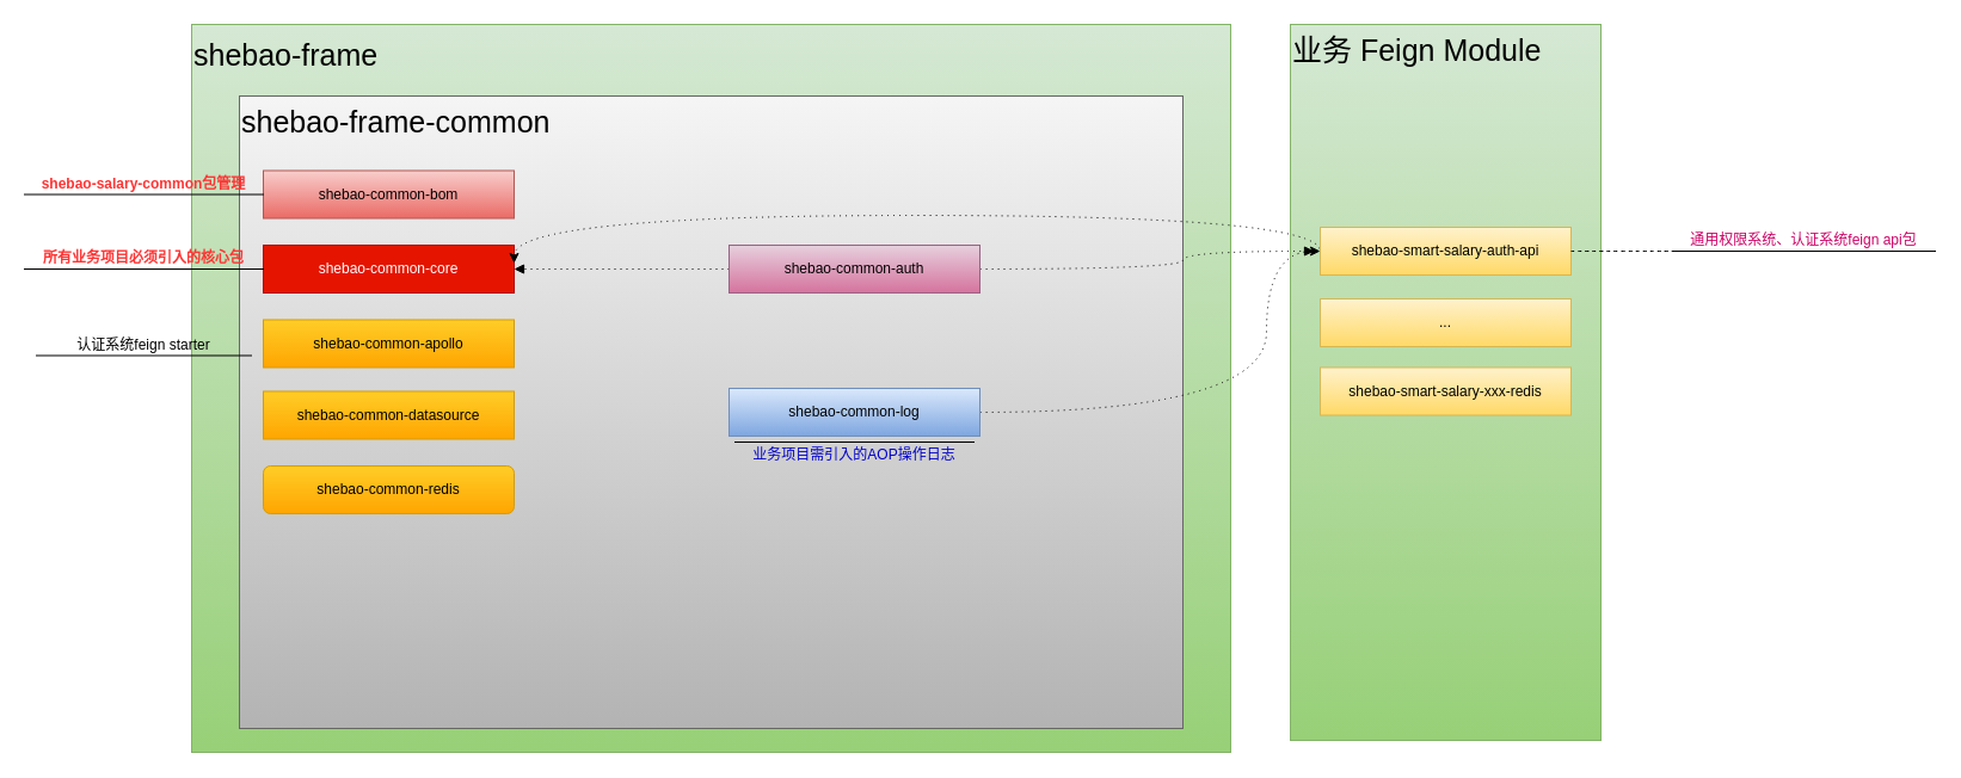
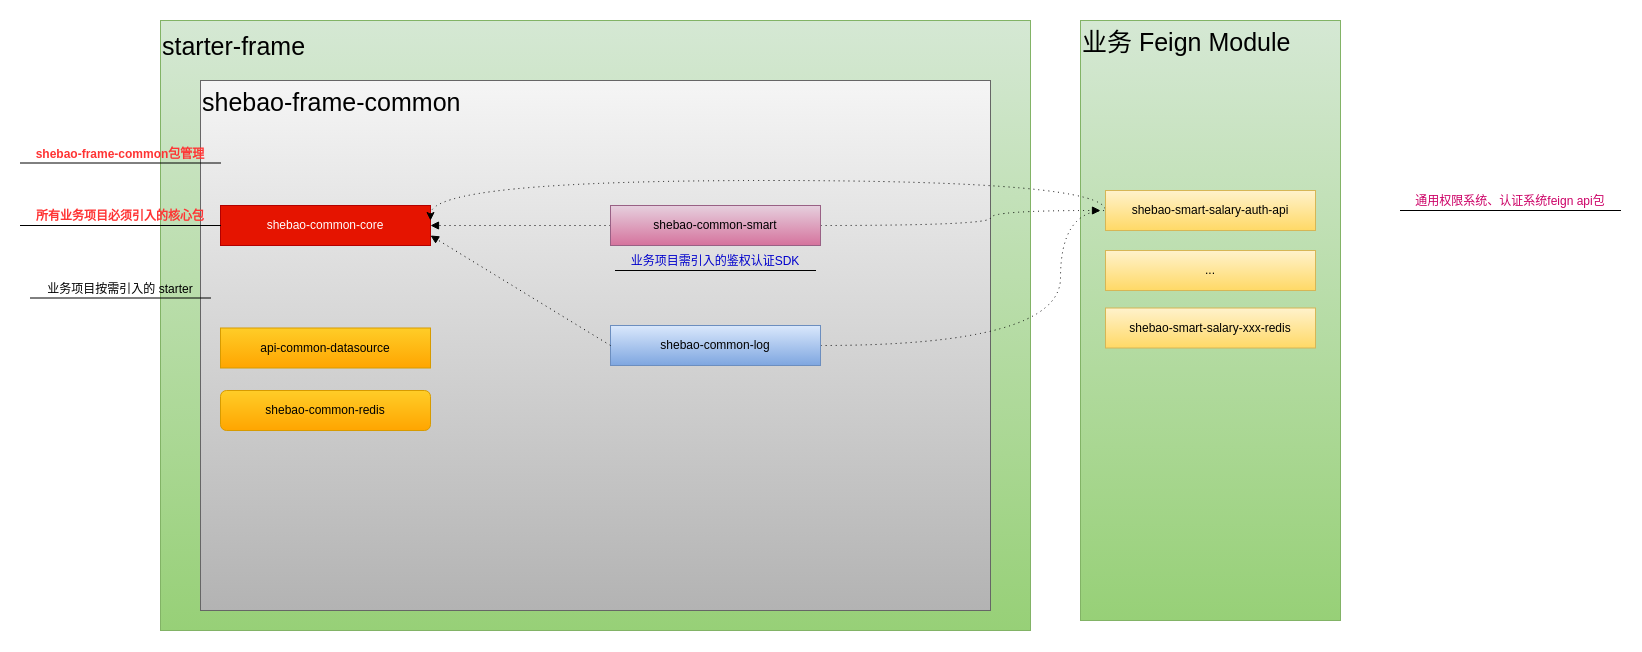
- <mxCell id="3" value="&lt;font style=&quot;font-size: 25px&quot;&gt;shebao-frame&lt;/font&gt;" style="rounded=0;whiteSpace=wrap;html=1;align=left;verticalAlign=top;fontSize=30;fillColor=#d5e8d4;strokeColor=#82b366;gradientColor=#97d077;" parent="1" vertex="1"><mxGeometry x="160" y="20" width="870" height="610" as="geometry" /></mxCell>
+ <mxCell id="3" value="&lt;font style=&quot;font-size: 25px&quot;&gt;starter-frame&lt;/font&gt;" style="rounded=0;whiteSpace=wrap;html=1;align=left;verticalAlign=top;fontSize=30;fillColor=#d5e8d4;strokeColor=#82b366;gradientColor=#97d077;" parent="1" vertex="1"><mxGeometry x="160" y="20" width="870" height="610" as="geometry" /></mxCell>
- <mxCell id="19" value="shebao-salary-common包管理" style="whiteSpace=wrap;html=1;shape=partialRectangle;top=0;left=0;bottom=1;right=0;points=[[0,1],[1,1]];fillColor=none;align=center;verticalAlign=bottom;routingCenterY=0.5;snapToPoint=1;recursiveResize=0;autosize=1;treeFolding=1;treeMoving=1;newEdgeStyle={&quot;edgeStyle&quot;:&quot;entityRelationEdgeStyle&quot;,&quot;startArrow&quot;:&quot;none&quot;,&quot;endArrow&quot;:&quot;none&quot;,&quot;segment&quot;:10,&quot;curved&quot;:1};fontSize=12;fontStyle=1;fontColor=#FF3333;" parent="1" vertex="1"><mxGeometry x="20" y="142.5" width="200" height="20" as="geometry" /></mxCell>
+ <mxCell id="19" value="shebao-frame-common包管理" style="whiteSpace=wrap;html=1;shape=partialRectangle;top=0;left=0;bottom=1;right=0;points=[[0,1],[1,1]];fillColor=none;align=center;verticalAlign=bottom;routingCenterY=0.5;snapToPoint=1;recursiveResize=0;autosize=1;treeFolding=1;treeMoving=1;newEdgeStyle={&quot;edgeStyle&quot;:&quot;entityRelationEdgeStyle&quot;,&quot;startArrow&quot;:&quot;none&quot;,&quot;endArrow&quot;:&quot;none&quot;,&quot;segment&quot;:10,&quot;curved&quot;:1};fontSize=12;fontStyle=1;fontColor=#FF3333;" parent="1" vertex="1"><mxGeometry x="20" y="142.5" width="200" height="20" as="geometry" /></mxCell>
- <mxCell id="10" value="shebao-common-bom" style="rounded=0;whiteSpace=wrap;html=1;fillColor=#f8cecc;strokeColor=#b85450;gradientColor=#ea6b66;" parent="1" vertex="1"><mxGeometry x="220" y="142.5" width="210" height="40" as="geometry" /></mxCell>
- <mxCell id="25" value="" style="edgeStyle=entityRelationEdgeStyle;startArrow=none;endArrow=none;segment=10;curved=1;dashed=1;fontSize=12;fontColor=#0000CC;exitX=1;exitY=0.5;exitDx=0;exitDy=0;" parent="1" source="16" target="24" edge="1"><mxGeometry relative="1" as="geometry"><mxPoint x="1370" y="240" as="sourcePoint" /></mxGeometry></mxCell>
- <mxCell id="14" style="edgeStyle=orthogonalEdgeStyle;rounded=0;orthogonalLoop=1;jettySize=auto;html=1;entryX=0;entryY=0.5;entryDx=0;entryDy=0;curved=1;dashed=1;strokeWidth=1;dashPattern=1 4;" parent="1" source="15" target="16" edge="1"><mxGeometry relative="1" as="geometry"><Array as="points"><mxPoint x="1060" y="345" /><mxPoint x="1060" y="210" /></Array></mxGeometry></mxCell>
+ <mxCell id="14" style="edgeStyle=orthogonalEdgeStyle;rounded=0;orthogonalLoop=1;jettySize=auto;html=1;entryX=0;entryY=0.5;entryDx=0;entryDy=0;curved=1;dashed=1;strokeWidth=1;dashPattern=1 4;endArrow=none;" parent="1" source="15" target="16" edge="1"><mxGeometry relative="1" as="geometry"><Array as="points"><mxPoint x="1060" y="345" /><mxPoint x="1060" y="210" /></Array></mxGeometry></mxCell>
- <mxCell id="8" value="shebao-common-auth" style="rounded=0;whiteSpace=wrap;html=1;fillColor=#e6d0de;strokeColor=#996185;gradientColor=#d5739d;" parent="1" vertex="1"><mxGeometry x="610" y="205" width="210" height="40" as="geometry" /></mxCell>
+ <mxCell id="8" value="shebao-common-smart" style="rounded=0;whiteSpace=wrap;html=1;fillColor=#e6d0de;strokeColor=#996185;gradientColor=#d5739d;" parent="1" vertex="1"><mxGeometry x="610" y="205" width="210" height="40" as="geometry" /></mxCell>
+ <mxCell id="22" value="业务项目需引入的鉴权认证SDK" style="whiteSpace=wrap;html=1;shape=partialRectangle;top=0;left=0;bottom=1;right=0;points=[[0,1],[1,1]];fillColor=none;align=center;verticalAlign=bottom;routingCenterY=0.5;snapToPoint=1;recursiveResize=0;autosize=1;treeFolding=1;treeMoving=1;newEdgeStyle={&quot;edgeStyle&quot;:&quot;entityRelationEdgeStyle&quot;,&quot;startArrow&quot;:&quot;none&quot;,&quot;endArrow&quot;:&quot;none&quot;,&quot;segment&quot;:10,&quot;curved&quot;:1};fontSize=12;fontColor=#0000CC;" parent="1" vertex="1"><mxGeometry x="615" y="250" width="200" height="20" as="geometry" /></mxCell>
- <mxCell id="21" value="认证系统feign starter" style="whiteSpace=wrap;html=1;shape=partialRectangle;top=0;left=0;bottom=1;right=0;points=[[0,1],[1,1]];fillColor=none;align=center;verticalAlign=bottom;routingCenterY=0.5;snapToPoint=1;recursiveResize=0;autosize=1;treeFolding=1;treeMoving=1;newEdgeStyle={&quot;edgeStyle&quot;:&quot;entityRelationEdgeStyle&quot;,&quot;startArrow&quot;:&quot;none&quot;,&quot;endArrow&quot;:&quot;none&quot;,&quot;segment&quot;:10,&quot;curved&quot;:1};fontSize=12;fontColor=#000000;" parent="1" vertex="1"><mxGeometry x="30" y="277.5" width="180" height="20" as="geometry" /></mxCell>
+ <mxCell id="21" value="业务项目按需引入的 starter" style="whiteSpace=wrap;html=1;shape=partialRectangle;top=0;left=0;bottom=1;right=0;points=[[0,1],[1,1]];fillColor=none;align=center;verticalAlign=bottom;routingCenterY=0.5;snapToPoint=1;recursiveResize=0;autosize=1;treeFolding=1;treeMoving=1;newEdgeStyle={&quot;edgeStyle&quot;:&quot;entityRelationEdgeStyle&quot;,&quot;startArrow&quot;:&quot;none&quot;,&quot;endArrow&quot;:&quot;none&quot;,&quot;segment&quot;:10,&quot;curved&quot;:1};fontSize=12;fontColor=#000000;" parent="1" vertex="1"><mxGeometry x="30" y="277.5" width="180" height="20" as="geometry" /></mxCell>
- <mxCell id="5" value="shebao-common-apollo" style="rounded=0;whiteSpace=wrap;html=1;fillColor=#ffcd28;strokeColor=#d79b00;gradientColor=#ffa500;" parent="1" vertex="1"><mxGeometry x="220" y="267.5" width="210" height="40" as="geometry" /></mxCell>
+ <mxCell id="26" style="rounded=0;orthogonalLoop=1;jettySize=auto;html=1;fontSize=30;entryX=1;entryY=0.75;entryDx=0;entryDy=0;dashed=1;strokeWidth=1;startArrow=none;startFill=0;endArrow=block;endFill=1;dashPattern=1 4;exitX=0;exitY=0.5;exitDx=0;exitDy=0;" edge="1" parent="1" source="15" target="9"><mxGeometry relative="1" as="geometry"><mxPoint x="420" y="327.5" as="targetPoint" /><mxPoint x="600" y="327.5" as="sourcePoint" /></mxGeometry></mxCell>
- <mxCell id="12" value="shebao-common-datasource" style="rounded=0;whiteSpace=wrap;html=1;fillColor=#ffcd28;strokeColor=#d79b00;gradientColor=#ffa500;" parent="1" vertex="1"><mxGeometry x="220" y="327.5" width="210" height="40" as="geometry" /></mxCell>
+ <mxCell id="12" value="api-common-datasource" style="rounded=0;whiteSpace=wrap;html=1;fillColor=#ffcd28;strokeColor=#d79b00;gradientColor=#ffa500;" parent="1" vertex="1"><mxGeometry x="220" y="327.5" width="210" height="40" as="geometry" /></mxCell>
- <mxCell id="23" value="业务项目需引入的AOP操作日志" style="whiteSpace=wrap;html=1;shape=partialRectangle;top=0;left=0;bottom=1;right=0;points=[[0,1],[1,1]];fillColor=none;align=center;verticalAlign=bottom;routingCenterY=0.5;snapToPoint=1;recursiveResize=0;autosize=1;treeFolding=1;treeMoving=1;newEdgeStyle={&quot;edgeStyle&quot;:&quot;entityRelationEdgeStyle&quot;,&quot;startArrow&quot;:&quot;none&quot;,&quot;endArrow&quot;:&quot;none&quot;,&quot;segment&quot;:10,&quot;curved&quot;:1};fontSize=12;fontColor=#0000CC;direction=west;" parent="1" vertex="1"><mxGeometry x="615" y="370" width="200" height="20" as="geometry" /></mxCell>
